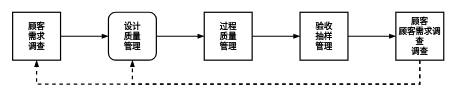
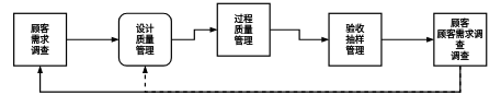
- <mxCell id="7" value="&lt;b&gt;过程&lt;br&gt;质量&lt;br&gt;管理&lt;/b&gt;" style="rounded=0;whiteSpace=wrap;html=1;strokeWidth=2;fontSize=14;" vertex="1" parent="1"><mxGeometry x="340" y="20" width="80" height="80" as="geometry" /></mxCell>
+ <mxCell id="7" value="&lt;b&gt;过程&lt;br&gt;质量&lt;br&gt;管理&lt;/b&gt;" style="rounded=0;whiteSpace=wrap;html=1;strokeWidth=2;fontSize=14;" vertex="1" parent="1"><mxGeometry x="330" y="5" width="80" height="80" as="geometry" /></mxCell>
- <mxCell id="10" style="edgeStyle=orthogonalEdgeStyle;rounded=0;orthogonalLoop=1;jettySize=auto;html=1;exitX=0.5;exitY=1;exitDx=0;exitDy=0;entryX=0.5;entryY=1;entryDx=0;entryDy=0;endArrow=blockThin;endFill=1;dashed=1;strokeWidth=2;" edge="1" parent="1" source="12" target="3"><mxGeometry relative="1" as="geometry"><Array as="points"><mxPoint x="700" y="140" /><mxPoint x="60" y="140" /></Array></mxGeometry></mxCell>
+ <mxCell id="10" style="edgeStyle=orthogonalEdgeStyle;rounded=0;orthogonalLoop=1;jettySize=auto;html=1;exitX=0.5;exitY=1;exitDx=0;exitDy=0;entryX=0.5;entryY=1;entryDx=0;entryDy=0;endArrow=blockThin;endFill=1;dashed=0;strokeWidth=2;" edge="1" parent="1" source="12" target="3"><mxGeometry relative="1" as="geometry"><Array as="points"><mxPoint x="700" y="140" /><mxPoint x="60" y="140" /></Array></mxGeometry></mxCell>
